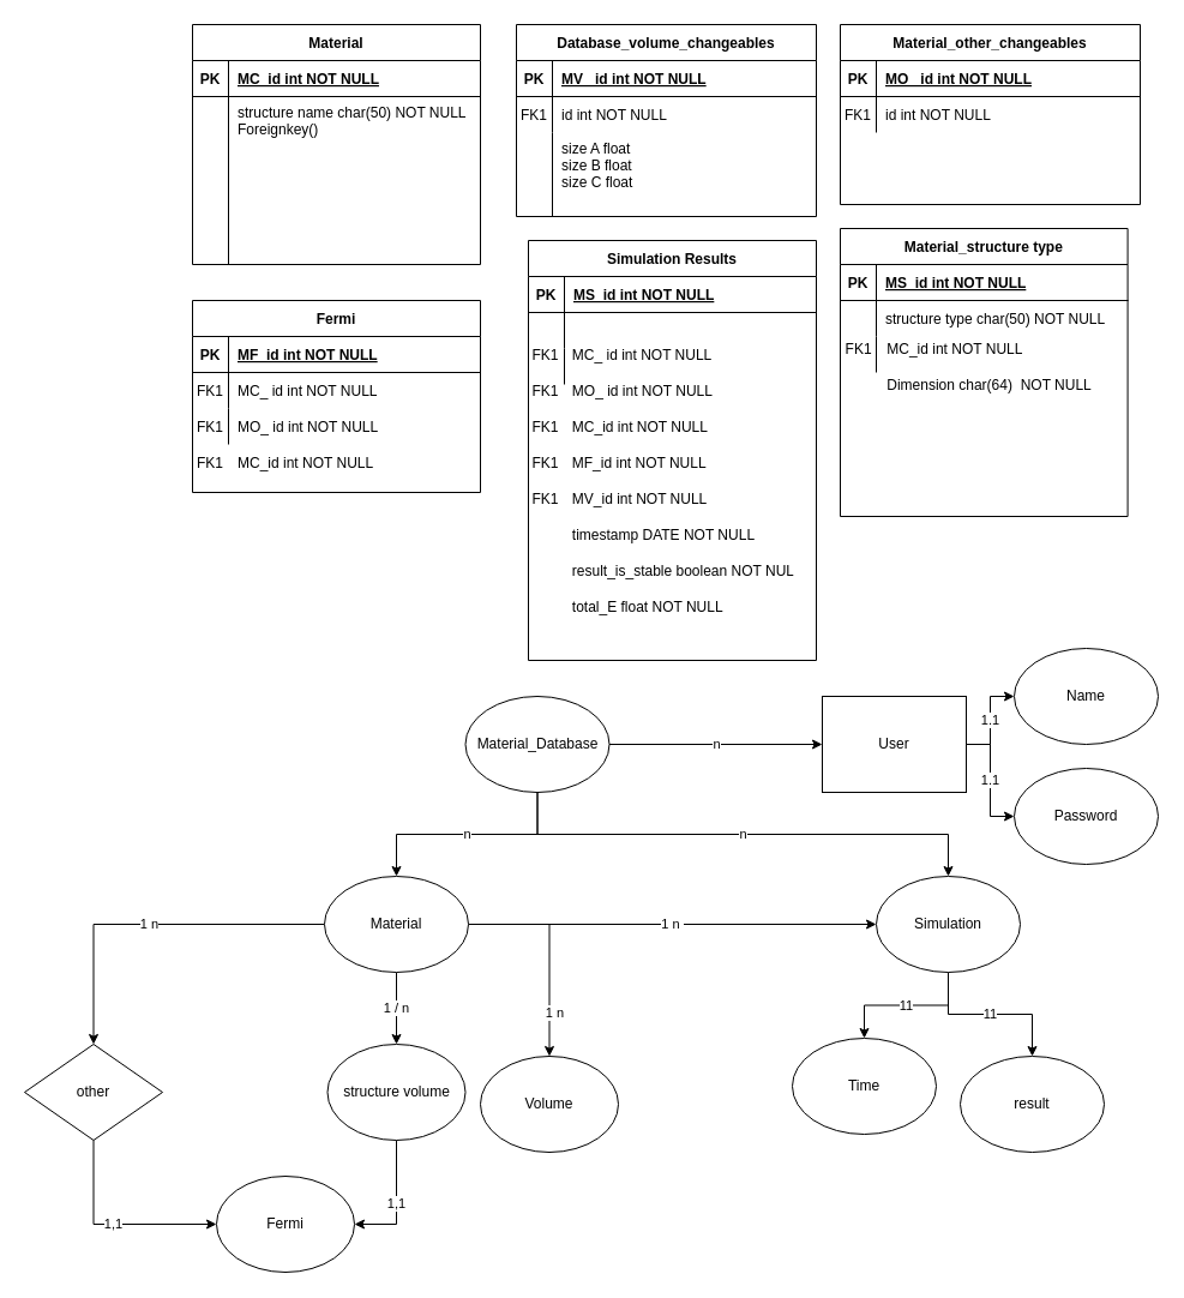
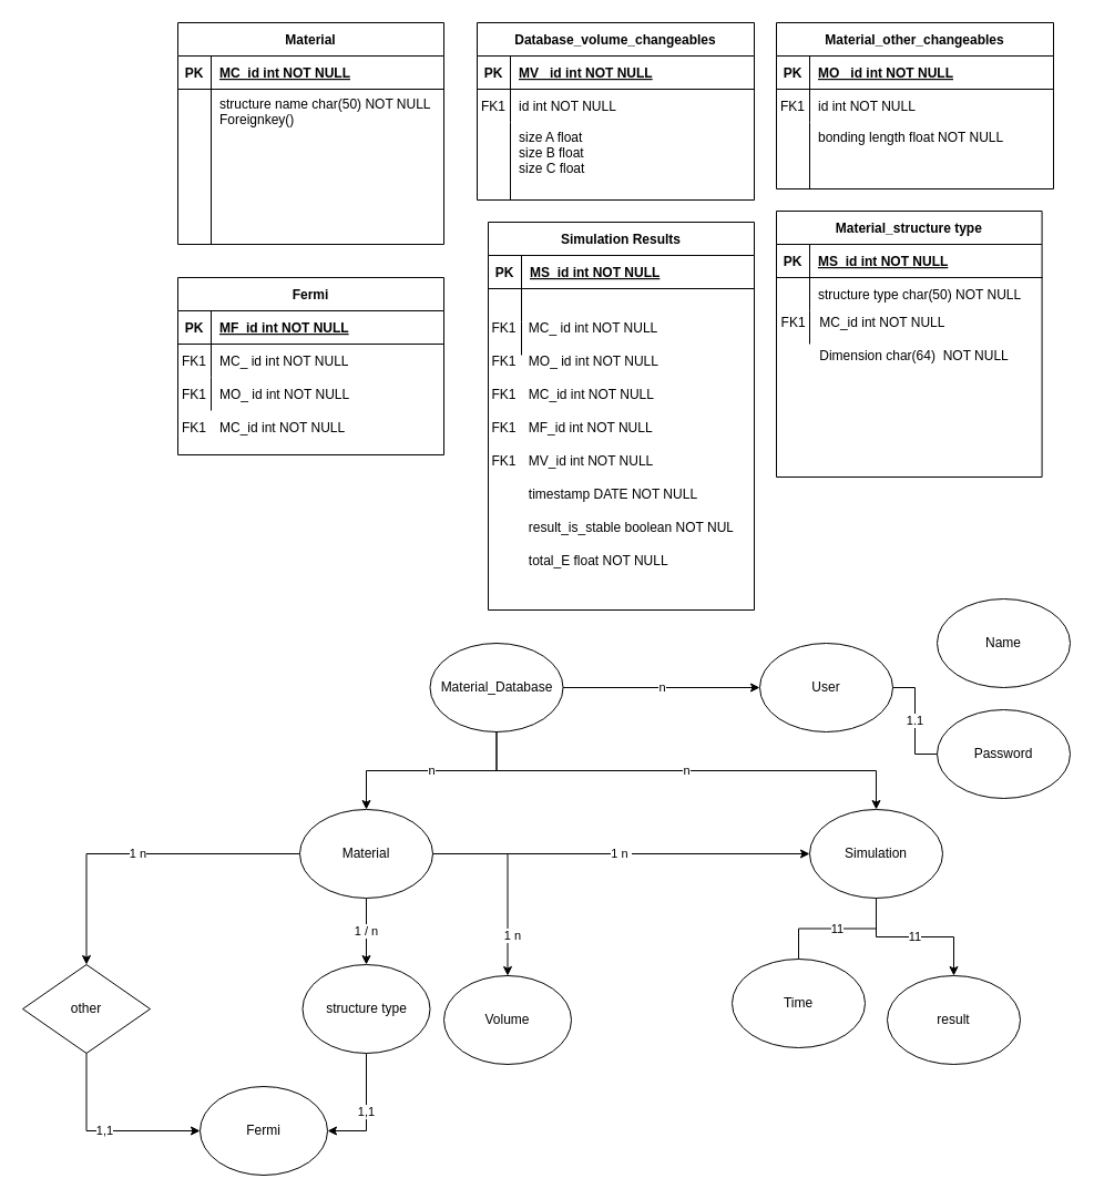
+ <mxCell id="38" value="bonding length float NOT NULL" style="shape=partialRectangle;overflow=hidden;connectable=0;fillColor=none;top=0;left=0;bottom=0;right=0;align=left;spacingLeft=6;verticalAlign=top;" vertex="1" parent="36"><mxGeometry x="30" width="220" height="60" as="geometry" /></mxCell>
- <mxCell id="128" value="1.1" style="edgeStyle=orthogonalEdgeStyle;rounded=0;orthogonalLoop=1;jettySize=auto;html=1;exitX=1;exitY=0.5;exitDx=0;exitDy=0;" edge="1" parent="1" source="130" target="131"><mxGeometry relative="1" as="geometry" /></mxCell>
- <mxCell id="130" value="User" style="whiteSpace=wrap;html=1;rounded=0;" vertex="1" parent="1"><mxGeometry x="685" y="580" width="120" height="80" as="geometry" /></mxCell>
+ <mxCell id="130" value="User" style="ellipse;whiteSpace=wrap;html=1;" vertex="1" parent="1"><mxGeometry x="685" y="580" width="120" height="80" as="geometry" /></mxCell>
- <mxCell id="129" value="1.1" style="edgeStyle=orthogonalEdgeStyle;rounded=0;orthogonalLoop=1;jettySize=auto;html=1;exitX=1;exitY=0.5;exitDx=0;exitDy=0;entryX=0;entryY=0.5;entryDx=0;entryDy=0;" edge="1" parent="1" source="130" target="132"><mxGeometry relative="1" as="geometry" /></mxCell>
+ <mxCell id="129" value="1.1" style="edgeStyle=orthogonalEdgeStyle;rounded=0;orthogonalLoop=1;jettySize=auto;html=1;exitX=1;exitY=0.5;exitDx=0;exitDy=0;entryX=0;entryY=0.5;entryDx=0;entryDy=0;endArrow=none;" edge="1" parent="1" source="130" target="132"><mxGeometry relative="1" as="geometry" /></mxCell>
- <mxCell id="123" value="11" style="edgeStyle=orthogonalEdgeStyle;rounded=0;orthogonalLoop=1;jettySize=auto;html=1;exitX=0.5;exitY=1;exitDx=0;exitDy=0;entryX=0.5;entryY=0;entryDx=0;entryDy=0;" edge="1" parent="1" source="125" target="126"><mxGeometry relative="1" as="geometry" /></mxCell>
+ <mxCell id="123" value="11" style="edgeStyle=orthogonalEdgeStyle;rounded=0;orthogonalLoop=1;jettySize=auto;html=1;exitX=0.5;exitY=1;exitDx=0;exitDy=0;entryX=0.5;entryY=0;entryDx=0;entryDy=0;endArrow=none;" edge="1" parent="1" source="125" target="126"><mxGeometry relative="1" as="geometry" /></mxCell>
- <mxCell id="122" value="structure volume" style="ellipse;whiteSpace=wrap;html=1;" vertex="1" parent="1"><mxGeometry x="272.5" y="870" width="115" height="80" as="geometry" /></mxCell>
+ <mxCell id="122" value="structure type" style="ellipse;whiteSpace=wrap;html=1;" vertex="1" parent="1"><mxGeometry x="272.5" y="870" width="115" height="80" as="geometry" /></mxCell>
